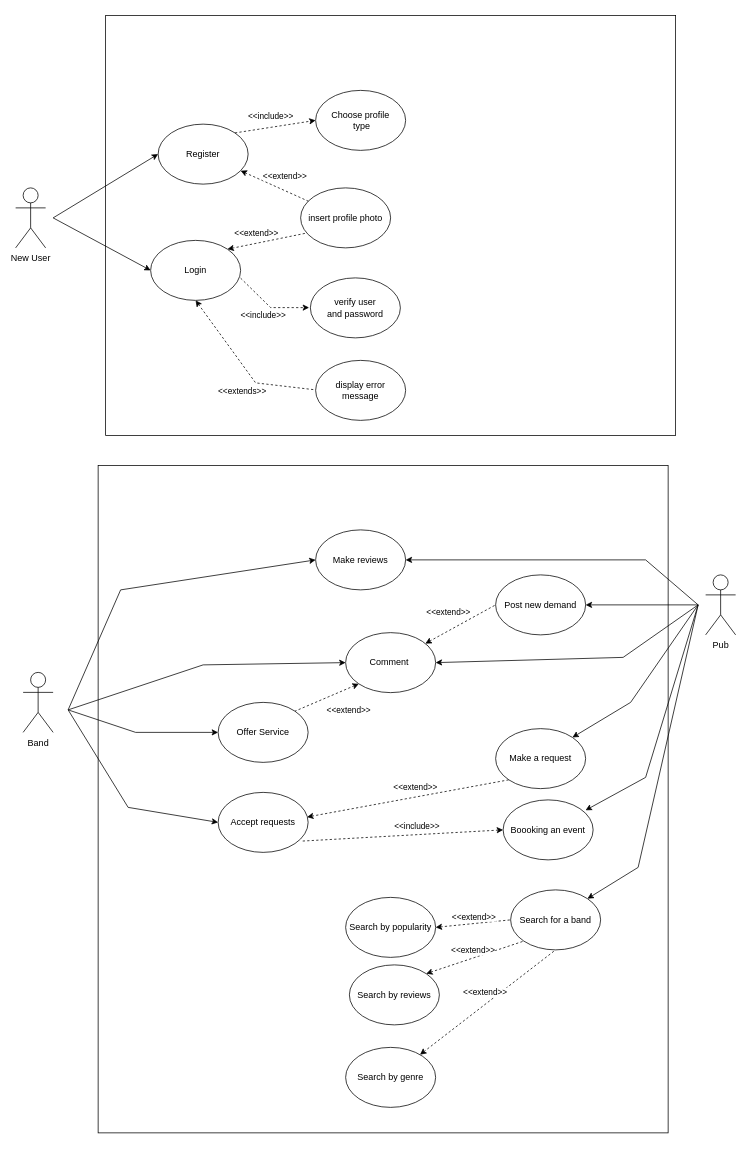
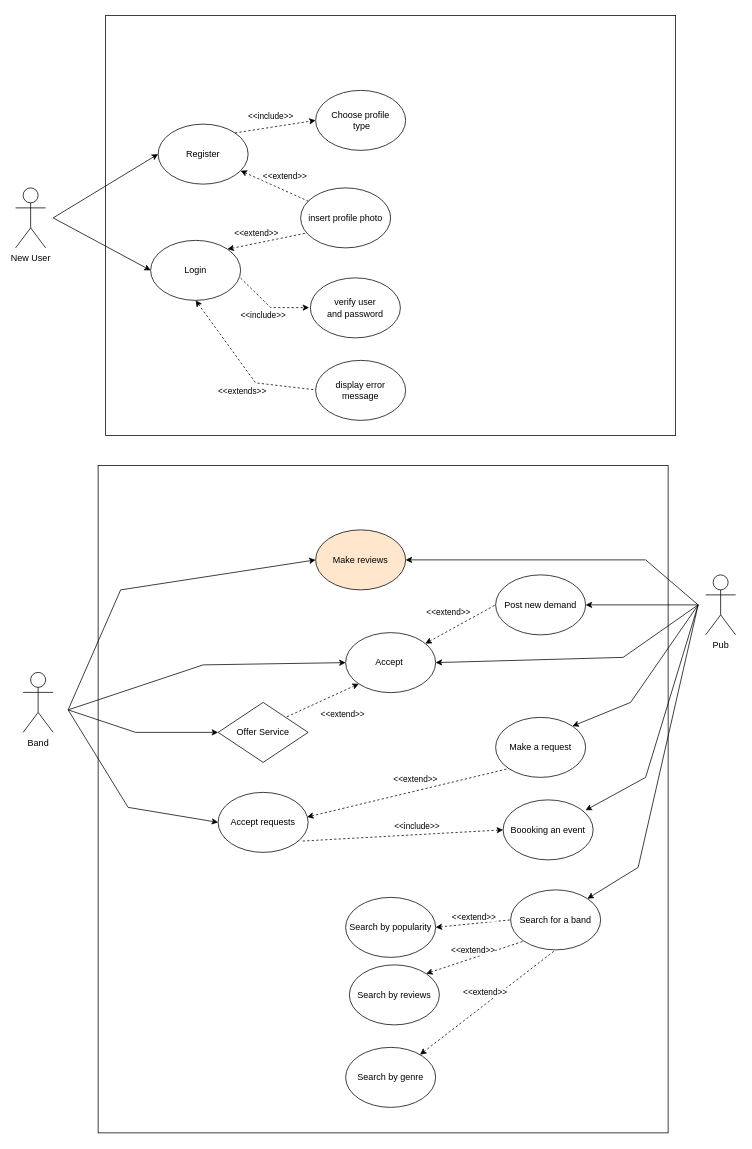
- <mxCell id="30" value="Make reviews" style="ellipse;whiteSpace=wrap;html=1;" vertex="1" parent="1"><mxGeometry x="420" y="706" width="120" height="80" as="geometry" /></mxCell>
+ <mxCell id="30" value="Make reviews" style="ellipse;whiteSpace=wrap;html=1;fillColor=#ffe6cc;" vertex="1" parent="1"><mxGeometry x="420" y="706" width="120" height="80" as="geometry" /></mxCell>
- <mxCell id="26" value="Comment&amp;nbsp;" style="ellipse;whiteSpace=wrap;html=1;" vertex="1" parent="1"><mxGeometry x="460" y="843" width="120" height="80" as="geometry" /></mxCell>
+ <mxCell id="26" value="Accept&amp;nbsp;" style="ellipse;whiteSpace=wrap;html=1;" vertex="1" parent="1"><mxGeometry x="460" y="843" width="120" height="80" as="geometry" /></mxCell>
- <mxCell id="25" value="Offer Service" style="ellipse;whiteSpace=wrap;html=1;" vertex="1" parent="1"><mxGeometry x="290" y="936" width="120" height="80" as="geometry" /></mxCell>
+ <mxCell id="25" value="Offer Service" style="rhombus;whiteSpace=wrap;html=1;" vertex="1" parent="1"><mxGeometry x="290" y="936" width="120" height="80" as="geometry" /></mxCell>
- <mxCell id="40" value="Make a request" style="ellipse;whiteSpace=wrap;html=1;" vertex="1" parent="1"><mxGeometry x="660" y="971" width="120" height="80" as="geometry" /></mxCell>
+ <mxCell id="40" value="Make a request" style="ellipse;whiteSpace=wrap;html=1;" vertex="1" parent="1"><mxGeometry x="660" y="956" width="120" height="80" as="geometry" /></mxCell>
